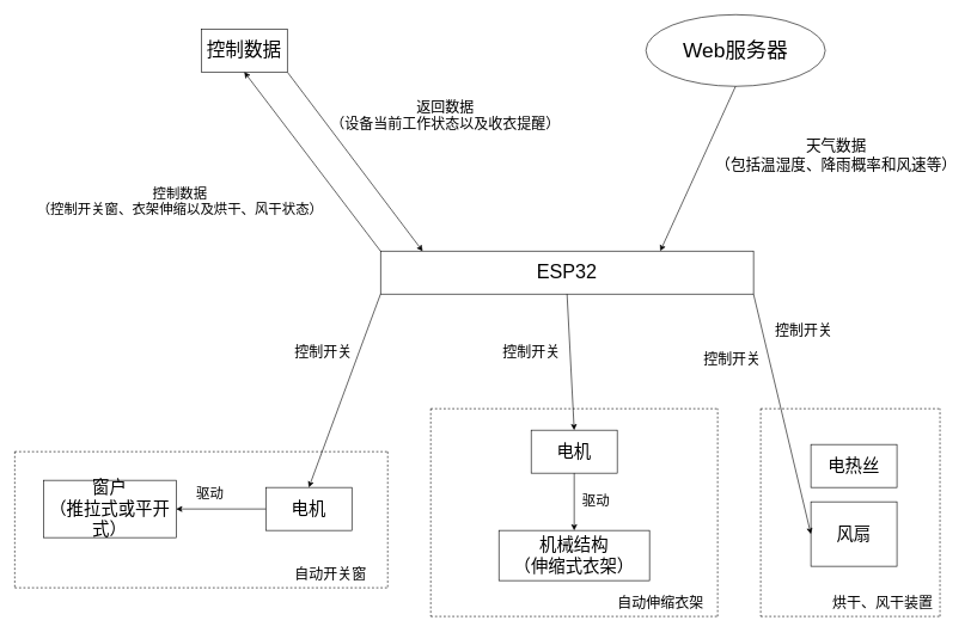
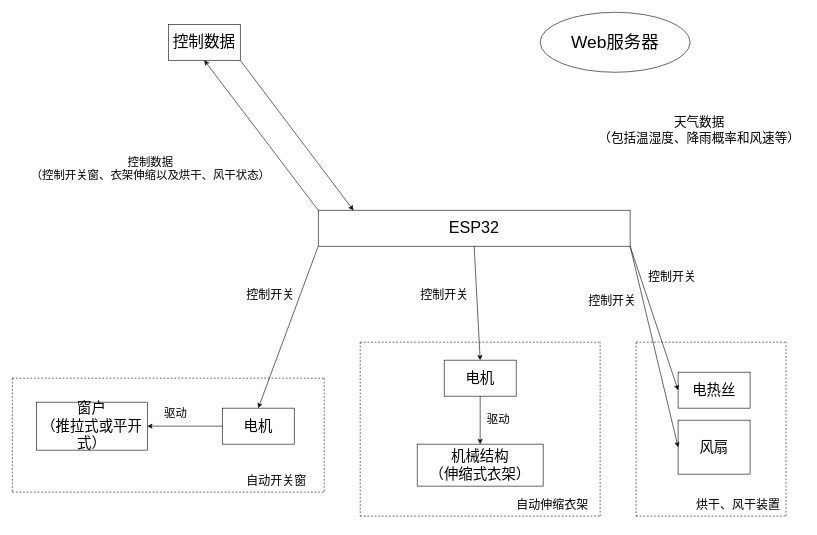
- <mxCell id="37" value="&lt;font style=&quot;font-size: 20px&quot;&gt;返回数据&lt;br&gt;（设备当前工作状态以及收衣提醒）&lt;/font&gt;" style="text;html=1;align=center;verticalAlign=middle;resizable=0;points=[];autosize=1;" vertex="1" parent="1"><mxGeometry x="450" y="140" width="340" height="40" as="geometry" /></mxCell>
- <mxCell id="35" value="" style="endArrow=classic;html=1;fontSize=15;entryX=0.75;entryY=0;entryDx=0;entryDy=0;exitX=0.5;exitY=1;exitDx=0;exitDy=0;" parent="1" source="34" target="2" edge="1"><mxGeometry width="50" height="50" relative="1" as="geometry"><mxPoint x="510" y="520" as="sourcePoint" /><mxPoint x="560" y="470" as="targetPoint" /></mxGeometry></mxCell>
+ <mxCell id="28" value="" style="endArrow=classic;html=1;fontSize=15;exitX=1;exitY=1;exitDx=0;exitDy=0;entryX=0;entryY=0.5;entryDx=0;entryDy=0;" parent="1" source="2" target="26" edge="1"><mxGeometry width="50" height="50" relative="1" as="geometry"><mxPoint x="720" y="400" as="sourcePoint" /><mxPoint x="490" y="400" as="targetPoint" /></mxGeometry></mxCell>
